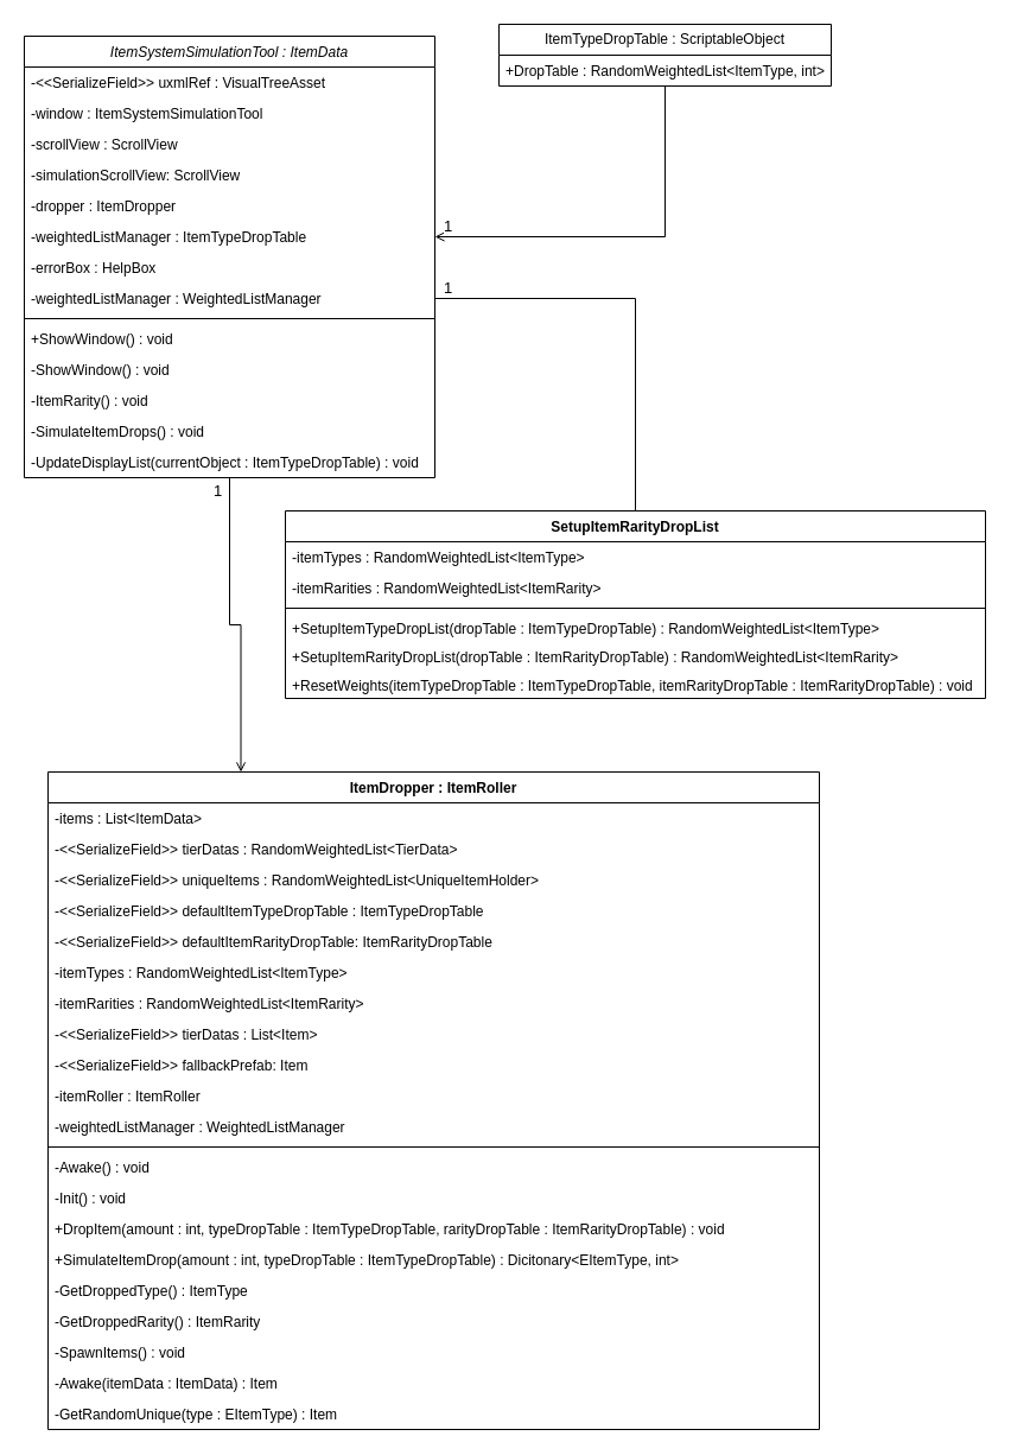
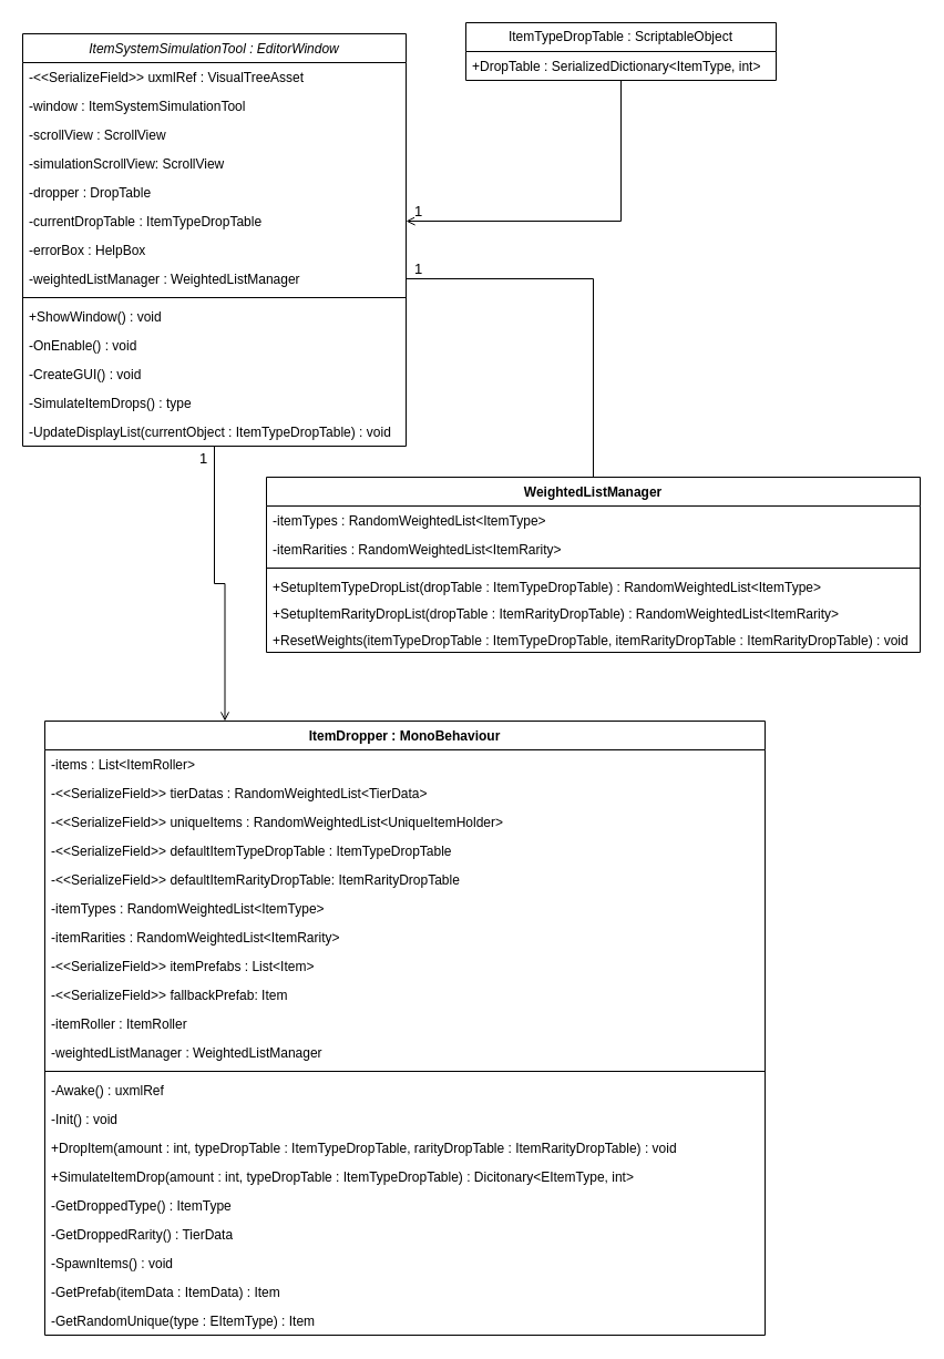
- <mxCell id="4" value="ItemSystemSimulationTool : ItemData" style="swimlane;fontStyle=2;align=center;verticalAlign=top;childLayout=stackLayout;horizontal=1;startSize=26;horizontalStack=0;resizeParent=1;resizeLast=0;collapsible=1;marginBottom=0;rounded=0;shadow=0;strokeWidth=1;" parent="1" vertex="1"><mxGeometry x="20" y="30" width="346" height="372" as="geometry"><mxRectangle x="230" y="140" width="160" height="26" as="alternateBounds" /></mxGeometry></mxCell>
+ <mxCell id="4" value="ItemSystemSimulationTool : EditorWindow" style="swimlane;fontStyle=2;align=center;verticalAlign=top;childLayout=stackLayout;horizontal=1;startSize=26;horizontalStack=0;resizeParent=1;resizeLast=0;collapsible=1;marginBottom=0;rounded=0;shadow=0;strokeWidth=1;" parent="1" vertex="1"><mxGeometry x="20" y="30" width="346" height="372" as="geometry"><mxRectangle x="230" y="140" width="160" height="26" as="alternateBounds" /></mxGeometry></mxCell>
- <mxCell id="22" value="+DropTable : RandomWeightedList&amp;lt;ItemType, int&amp;gt;" style="text;strokeColor=none;fillColor=none;align=left;verticalAlign=top;spacingLeft=4;spacingRight=4;overflow=hidden;rotatable=0;points=[[0,0.5],[1,0.5]];portConstraint=eastwest;whiteSpace=wrap;html=1;" vertex="1" parent="21"><mxGeometry y="26" width="280" height="26" as="geometry" /></mxCell>
+ <mxCell id="22" value="+DropTable : SerializedDictionary&amp;lt;ItemType, int&amp;gt;" style="text;strokeColor=none;fillColor=none;align=left;verticalAlign=top;spacingLeft=4;spacingRight=4;overflow=hidden;rotatable=0;points=[[0,0.5],[1,0.5]];portConstraint=eastwest;whiteSpace=wrap;html=1;" vertex="1" parent="21"><mxGeometry y="26" width="280" height="26" as="geometry" /></mxCell>
- <mxCell id="9" value="-dropper : ItemDropper" style="text;align=left;verticalAlign=top;spacingLeft=4;spacingRight=4;overflow=hidden;rotatable=0;points=[[0,0.5],[1,0.5]];portConstraint=eastwest;rounded=0;shadow=0;html=0;" vertex="1" parent="4"><mxGeometry y="130" width="346" height="26" as="geometry" /></mxCell>
+ <mxCell id="9" value="-dropper : DropTable" style="text;align=left;verticalAlign=top;spacingLeft=4;spacingRight=4;overflow=hidden;rotatable=0;points=[[0,0.5],[1,0.5]];portConstraint=eastwest;rounded=0;shadow=0;html=0;" vertex="1" parent="4"><mxGeometry y="130" width="346" height="26" as="geometry" /></mxCell>
- <mxCell id="10" value="-weightedListManager : ItemTypeDropTable" style="text;align=left;verticalAlign=top;spacingLeft=4;spacingRight=4;overflow=hidden;rotatable=0;points=[[0,0.5],[1,0.5]];portConstraint=eastwest;rounded=0;shadow=0;html=0;" vertex="1" parent="4"><mxGeometry y="156" width="346" height="26" as="geometry" /></mxCell>
+ <mxCell id="10" value="-currentDropTable : ItemTypeDropTable" style="text;align=left;verticalAlign=top;spacingLeft=4;spacingRight=4;overflow=hidden;rotatable=0;points=[[0,0.5],[1,0.5]];portConstraint=eastwest;rounded=0;shadow=0;html=0;" vertex="1" parent="4"><mxGeometry y="156" width="346" height="26" as="geometry" /></mxCell>
- <mxCell id="15" value="-ShowWindow() : void" style="text;align=left;verticalAlign=top;spacingLeft=4;spacingRight=4;overflow=hidden;rotatable=0;points=[[0,0.5],[1,0.5]];portConstraint=eastwest;" vertex="1" parent="4"><mxGeometry y="268" width="346" height="26" as="geometry" /></mxCell>
+ <mxCell id="15" value="-OnEnable() : void" style="text;align=left;verticalAlign=top;spacingLeft=4;spacingRight=4;overflow=hidden;rotatable=0;points=[[0,0.5],[1,0.5]];portConstraint=eastwest;" vertex="1" parent="4"><mxGeometry y="268" width="346" height="26" as="geometry" /></mxCell>
- <mxCell id="16" value="-ItemRarity() : void" style="text;align=left;verticalAlign=top;spacingLeft=4;spacingRight=4;overflow=hidden;rotatable=0;points=[[0,0.5],[1,0.5]];portConstraint=eastwest;" vertex="1" parent="4"><mxGeometry y="294" width="346" height="26" as="geometry" /></mxCell>
+ <mxCell id="16" value="-CreateGUI() : void" style="text;align=left;verticalAlign=top;spacingLeft=4;spacingRight=4;overflow=hidden;rotatable=0;points=[[0,0.5],[1,0.5]];portConstraint=eastwest;" vertex="1" parent="4"><mxGeometry y="294" width="346" height="26" as="geometry" /></mxCell>
- <mxCell id="17" value="-SimulateItemDrops() : void" style="text;align=left;verticalAlign=top;spacingLeft=4;spacingRight=4;overflow=hidden;rotatable=0;points=[[0,0.5],[1,0.5]];portConstraint=eastwest;" vertex="1" parent="4"><mxGeometry y="320" width="346" height="26" as="geometry" /></mxCell>
+ <mxCell id="17" value="-SimulateItemDrops() : type" style="text;align=left;verticalAlign=top;spacingLeft=4;spacingRight=4;overflow=hidden;rotatable=0;points=[[0,0.5],[1,0.5]];portConstraint=eastwest;" vertex="1" parent="4"><mxGeometry y="320" width="346" height="26" as="geometry" /></mxCell>
- <mxCell id="25" value="SetupItemRarityDropList" style="swimlane;fontStyle=1;align=center;verticalAlign=top;childLayout=stackLayout;horizontal=1;startSize=26;horizontalStack=0;resizeParent=1;resizeParentMax=0;resizeLast=0;collapsible=1;marginBottom=0;whiteSpace=wrap;html=1;" vertex="1" parent="1"><mxGeometry x="240" y="430" width="590" height="158" as="geometry" /></mxCell>
+ <mxCell id="25" value="WeightedListManager" style="swimlane;fontStyle=1;align=center;verticalAlign=top;childLayout=stackLayout;horizontal=1;startSize=26;horizontalStack=0;resizeParent=1;resizeParentMax=0;resizeLast=0;collapsible=1;marginBottom=0;whiteSpace=wrap;html=1;" vertex="1" parent="1"><mxGeometry x="240" y="430" width="590" height="158" as="geometry" /></mxCell>
- <mxCell id="32" value="ItemDropper : ItemRoller" style="swimlane;fontStyle=1;align=center;verticalAlign=top;childLayout=stackLayout;horizontal=1;startSize=26;horizontalStack=0;resizeParent=1;resizeParentMax=0;resizeLast=0;collapsible=1;marginBottom=0;whiteSpace=wrap;html=1;" vertex="1" parent="1"><mxGeometry x="40" y="650" width="650" height="554" as="geometry" /></mxCell>
+ <mxCell id="32" value="ItemDropper : MonoBehaviour" style="swimlane;fontStyle=1;align=center;verticalAlign=top;childLayout=stackLayout;horizontal=1;startSize=26;horizontalStack=0;resizeParent=1;resizeParentMax=0;resizeLast=0;collapsible=1;marginBottom=0;whiteSpace=wrap;html=1;" vertex="1" parent="1"><mxGeometry x="40" y="650" width="650" height="554" as="geometry" /></mxCell>
- <mxCell id="33" value="-items : List&amp;lt;ItemData&amp;gt;" style="text;strokeColor=none;fillColor=none;align=left;verticalAlign=top;spacingLeft=4;spacingRight=4;overflow=hidden;rotatable=0;points=[[0,0.5],[1,0.5]];portConstraint=eastwest;whiteSpace=wrap;html=1;" vertex="1" parent="32"><mxGeometry y="26" width="650" height="26" as="geometry" /></mxCell>
+ <mxCell id="33" value="-items : List&amp;lt;ItemRoller&amp;gt;" style="text;strokeColor=none;fillColor=none;align=left;verticalAlign=top;spacingLeft=4;spacingRight=4;overflow=hidden;rotatable=0;points=[[0,0.5],[1,0.5]];portConstraint=eastwest;whiteSpace=wrap;html=1;" vertex="1" parent="32"><mxGeometry y="26" width="650" height="26" as="geometry" /></mxCell>
- <mxCell id="40" value="&lt;span style=&quot;text-wrap: nowrap;&quot;&gt;-&amp;lt;&amp;lt;SerializeField&amp;gt;&amp;gt; tierDatas : List&amp;lt;Item&amp;gt;&lt;/span&gt;" style="text;strokeColor=none;fillColor=none;align=left;verticalAlign=top;spacingLeft=4;spacingRight=4;overflow=hidden;rotatable=0;points=[[0,0.5],[1,0.5]];portConstraint=eastwest;whiteSpace=wrap;html=1;" vertex="1" parent="32"><mxGeometry y="208" width="650" height="26" as="geometry" /></mxCell>
+ <mxCell id="40" value="&lt;span style=&quot;text-wrap: nowrap;&quot;&gt;-&amp;lt;&amp;lt;SerializeField&amp;gt;&amp;gt; itemPrefabs : List&amp;lt;Item&amp;gt;&lt;/span&gt;" style="text;strokeColor=none;fillColor=none;align=left;verticalAlign=top;spacingLeft=4;spacingRight=4;overflow=hidden;rotatable=0;points=[[0,0.5],[1,0.5]];portConstraint=eastwest;whiteSpace=wrap;html=1;" vertex="1" parent="32"><mxGeometry y="208" width="650" height="26" as="geometry" /></mxCell>
- <mxCell id="45" value="-Awake() : void" style="text;strokeColor=none;fillColor=none;align=left;verticalAlign=top;spacingLeft=4;spacingRight=4;overflow=hidden;rotatable=0;points=[[0,0.5],[1,0.5]];portConstraint=eastwest;whiteSpace=wrap;html=1;" vertex="1" parent="32"><mxGeometry y="320" width="650" height="26" as="geometry" /></mxCell>
+ <mxCell id="45" value="-Awake() : uxmlRef" style="text;strokeColor=none;fillColor=none;align=left;verticalAlign=top;spacingLeft=4;spacingRight=4;overflow=hidden;rotatable=0;points=[[0,0.5],[1,0.5]];portConstraint=eastwest;whiteSpace=wrap;html=1;" vertex="1" parent="32"><mxGeometry y="320" width="650" height="26" as="geometry" /></mxCell>
- <mxCell id="50" value="-GetDroppedRarity() : ItemRarity" style="text;strokeColor=none;fillColor=none;align=left;verticalAlign=top;spacingLeft=4;spacingRight=4;overflow=hidden;rotatable=0;points=[[0,0.5],[1,0.5]];portConstraint=eastwest;whiteSpace=wrap;html=1;" vertex="1" parent="32"><mxGeometry y="450" width="650" height="26" as="geometry" /></mxCell>
+ <mxCell id="50" value="-GetDroppedRarity() : TierData" style="text;strokeColor=none;fillColor=none;align=left;verticalAlign=top;spacingLeft=4;spacingRight=4;overflow=hidden;rotatable=0;points=[[0,0.5],[1,0.5]];portConstraint=eastwest;whiteSpace=wrap;html=1;" vertex="1" parent="32"><mxGeometry y="450" width="650" height="26" as="geometry" /></mxCell>
- <mxCell id="52" value="-Awake(itemData : ItemData) : Item" style="text;strokeColor=none;fillColor=none;align=left;verticalAlign=top;spacingLeft=4;spacingRight=4;overflow=hidden;rotatable=0;points=[[0,0.5],[1,0.5]];portConstraint=eastwest;whiteSpace=wrap;html=1;" vertex="1" parent="32"><mxGeometry y="502" width="650" height="26" as="geometry" /></mxCell>
+ <mxCell id="52" value="-GetPrefab(itemData : ItemData) : Item" style="text;strokeColor=none;fillColor=none;align=left;verticalAlign=top;spacingLeft=4;spacingRight=4;overflow=hidden;rotatable=0;points=[[0,0.5],[1,0.5]];portConstraint=eastwest;whiteSpace=wrap;html=1;" vertex="1" parent="32"><mxGeometry y="502" width="650" height="26" as="geometry" /></mxCell>
